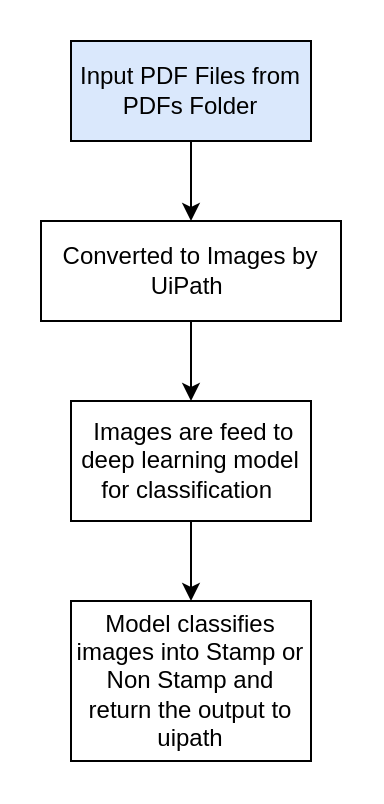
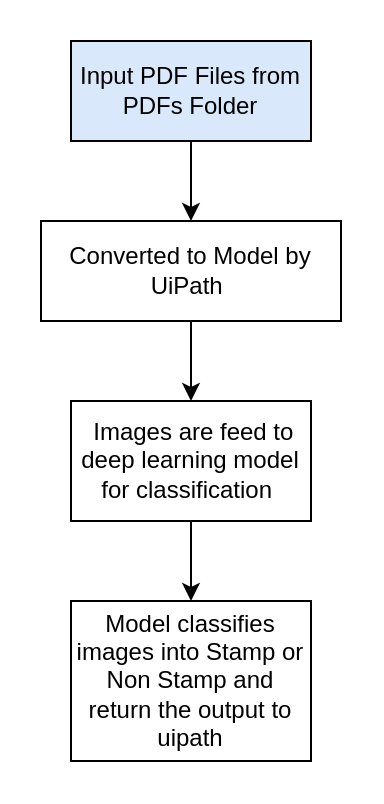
- <mxCell id="5" value="Converted to Images by UiPath&amp;nbsp;" style="rounded=0;whiteSpace=wrap;html=1;" vertex="1" parent="1"><mxGeometry x="20" y="110" width="150" height="50" as="geometry" /></mxCell>
+ <mxCell id="5" value="Converted to Model by UiPath&amp;nbsp;" style="rounded=0;whiteSpace=wrap;html=1;" vertex="1" parent="1"><mxGeometry x="20" y="110" width="150" height="50" as="geometry" /></mxCell>
